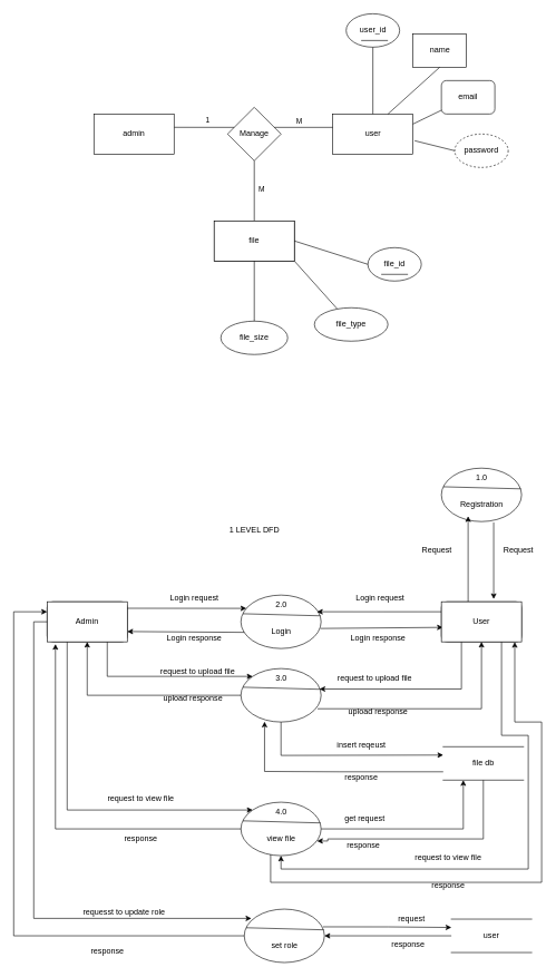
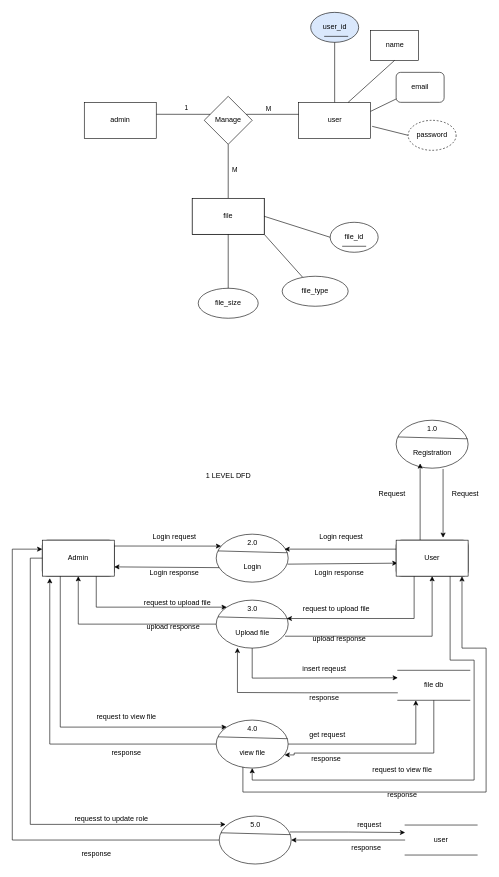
- <mxCell id="82" value="user_id" style="ellipse;whiteSpace=wrap;html=1;rounded=0;" vertex="1" parent="1"><mxGeometry x="517.5" y="20" width="80" height="50" as="geometry" /></mxCell>
+ <mxCell id="82" value="user_id" style="ellipse;whiteSpace=wrap;html=1;rounded=0;fillColor=#dae8fc;" vertex="1" parent="1"><mxGeometry x="517.5" y="20" width="80" height="50" as="geometry" /></mxCell>
+ <mxCell id="30" value="Upload file" style="text;html=1;align=center;verticalAlign=middle;resizable=0;points=[];autosize=1;strokeColor=none;fillColor=none;" vertex="1" parent="1"><mxGeometry x="380" y="1040" width="80" height="30" as="geometry" /></mxCell>
+ <mxCell id="62" value="5.0" style="text;html=1;align=center;verticalAlign=middle;resizable=0;points=[];autosize=1;strokeColor=none;fillColor=none;" vertex="1" parent="1"><mxGeometry x="405" y="1360" width="40" height="30" as="geometry" /></mxCell>
- <mxCell id="64" value="set role" style="text;html=1;align=center;verticalAlign=middle;resizable=0;points=[];autosize=1;strokeColor=none;fillColor=none;" vertex="1" parent="1"><mxGeometry x="395" y="1400" width="60" height="30" as="geometry" /></mxCell>
